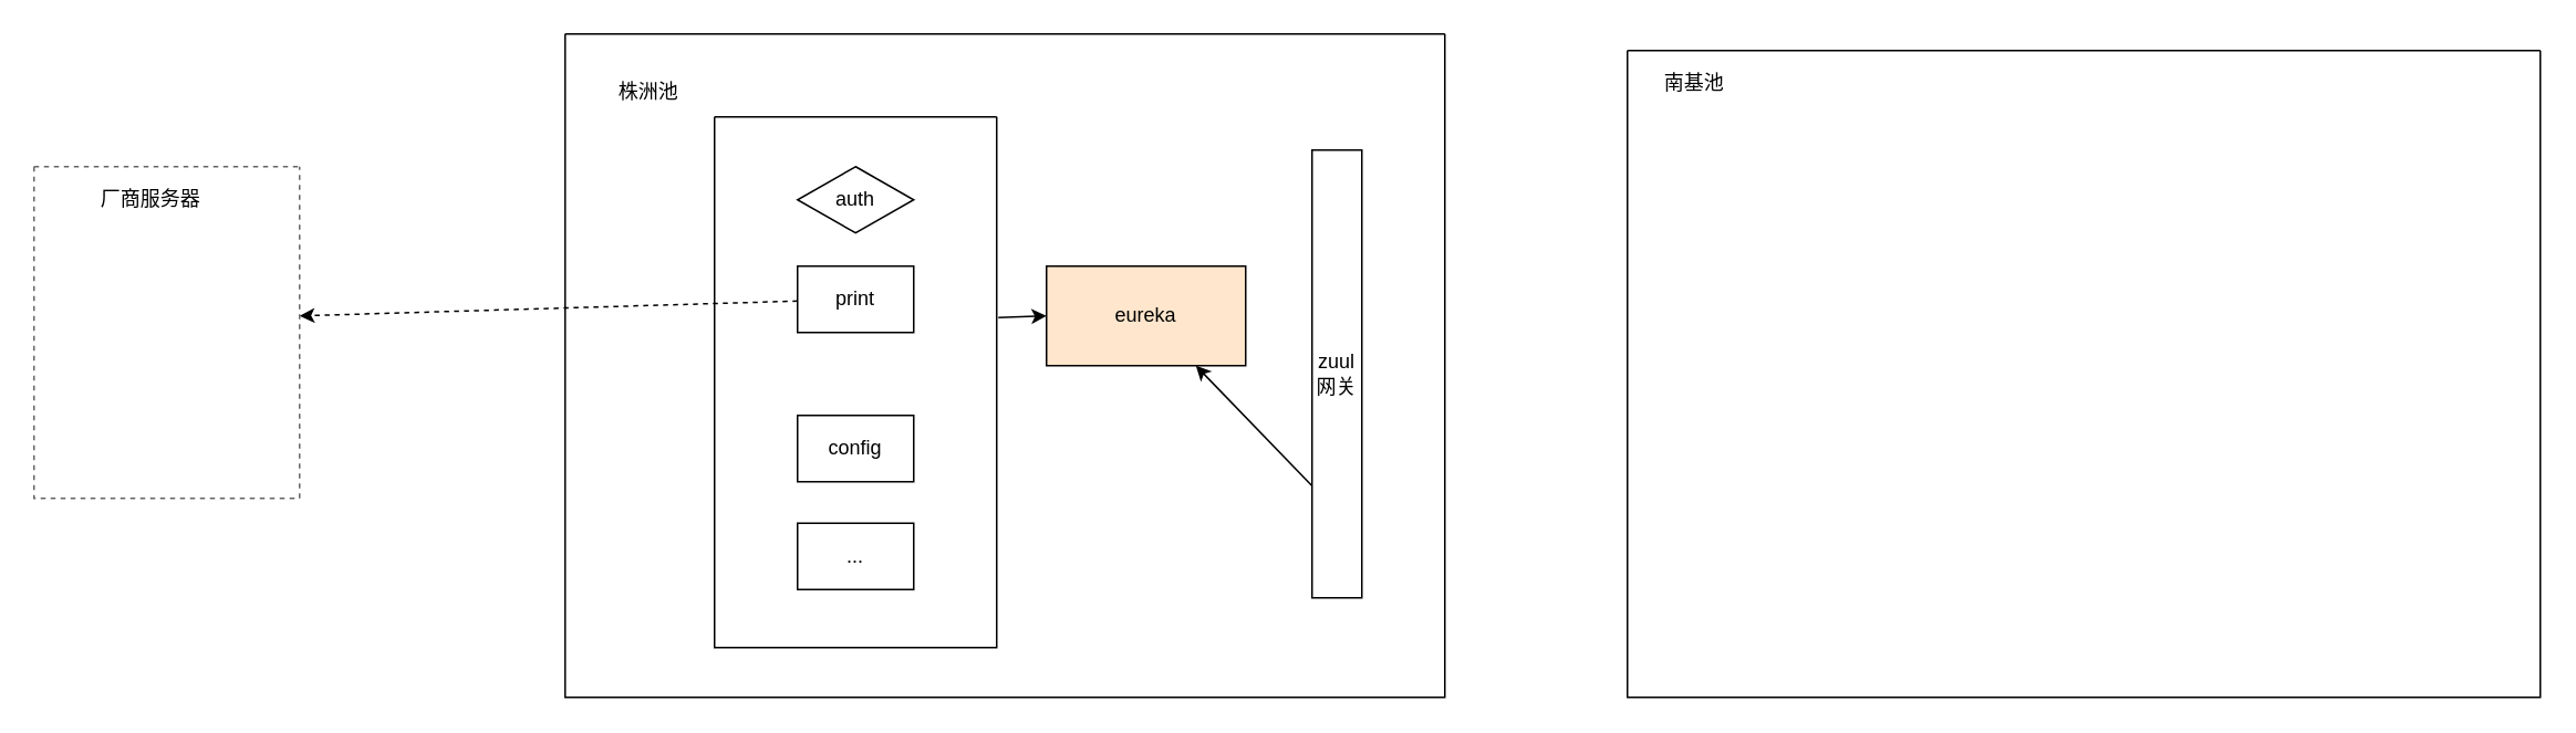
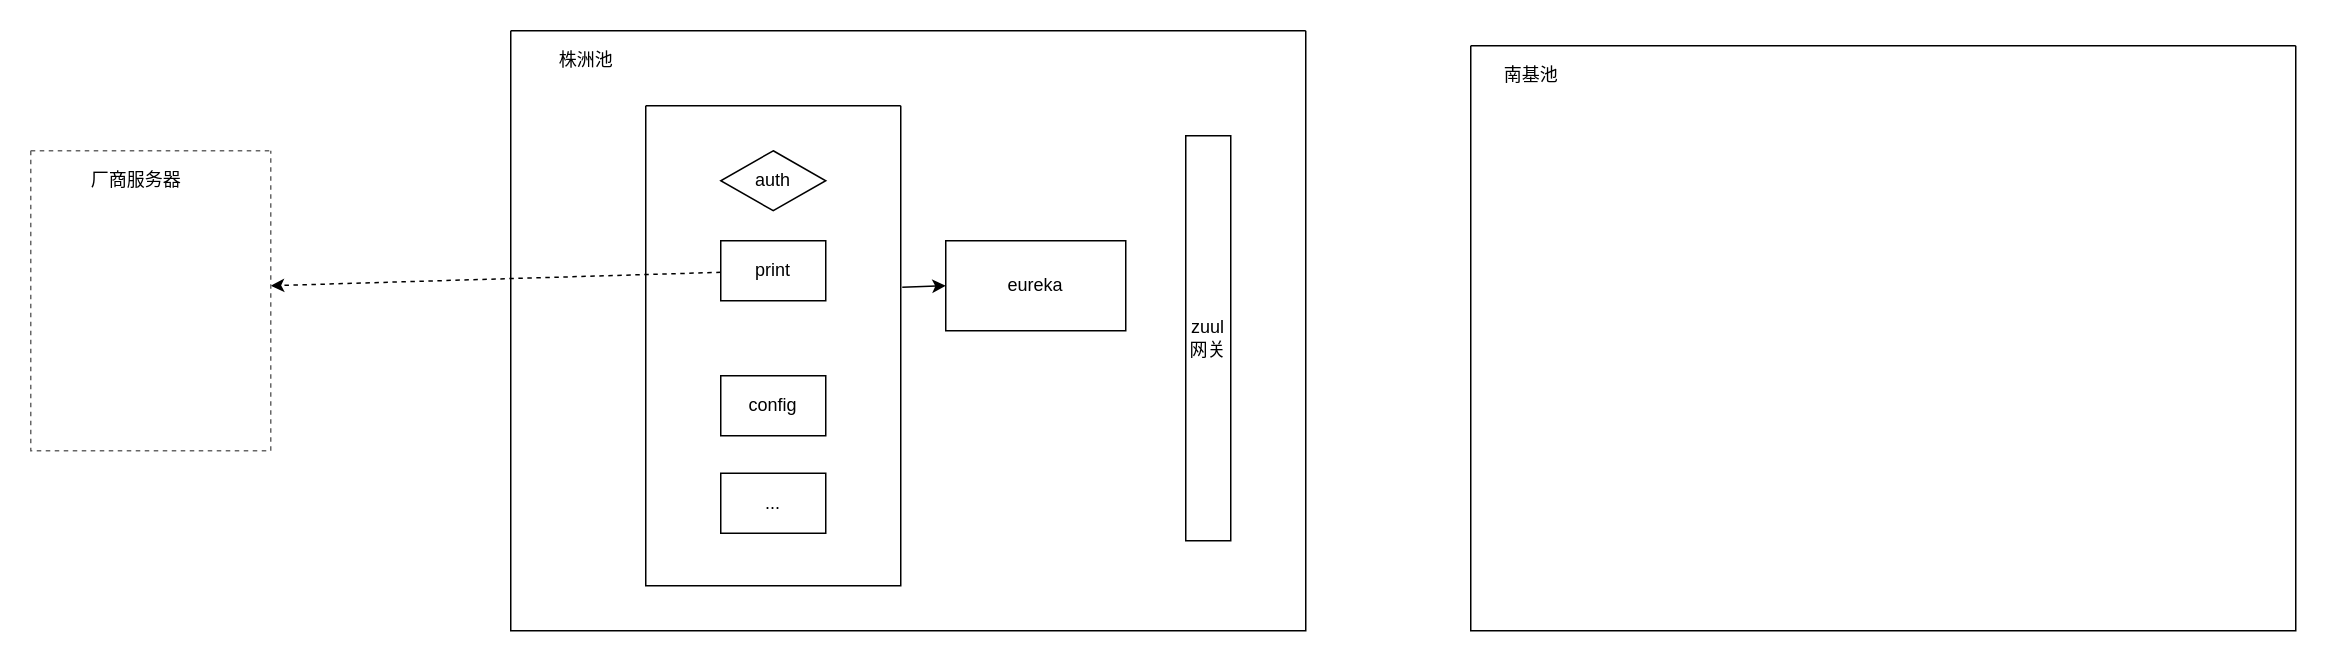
- <mxCell id="13" value="株洲池" style="text;html=1;align=center;verticalAlign=middle;resizable=0;points=[];autosize=1;strokeColor=none;fillColor=none;" vertex="1" parent="1"><mxGeometry x="360" y="40" width="60" height="30" as="geometry" /></mxCell>
+ <mxCell id="13" value="株洲池" style="text;html=1;align=center;verticalAlign=middle;resizable=0;points=[];autosize=1;strokeColor=none;fillColor=none;" vertex="1" parent="1"><mxGeometry y="25" width="60" height="30" as="geometry" x="360" /></mxCell>
- <mxCell id="3" value="eureka" style="rounded=0;whiteSpace=wrap;html=1;fillColor=#ffe6cc;" vertex="1" parent="2"><mxGeometry x="290" y="140" width="120" height="60" as="geometry" /></mxCell>
+ <mxCell id="3" value="eureka" style="rounded=0;whiteSpace=wrap;html=1;" vertex="1" parent="2"><mxGeometry x="290" y="140" width="120" height="60" as="geometry" /></mxCell>
- <mxCell id="4" style="rounded=0;orthogonalLoop=1;jettySize=auto;html=1;exitX=0;exitY=0.75;exitDx=0;exitDy=0;entryX=0.75;entryY=1;entryDx=0;entryDy=0;" edge="1" parent="2" source="5" target="3"><mxGeometry relative="1" as="geometry" /></mxCell>
